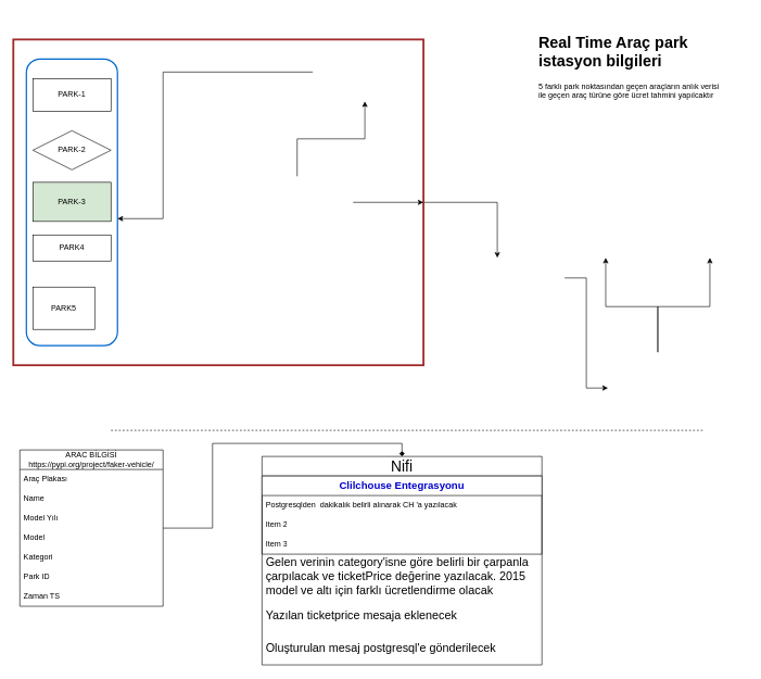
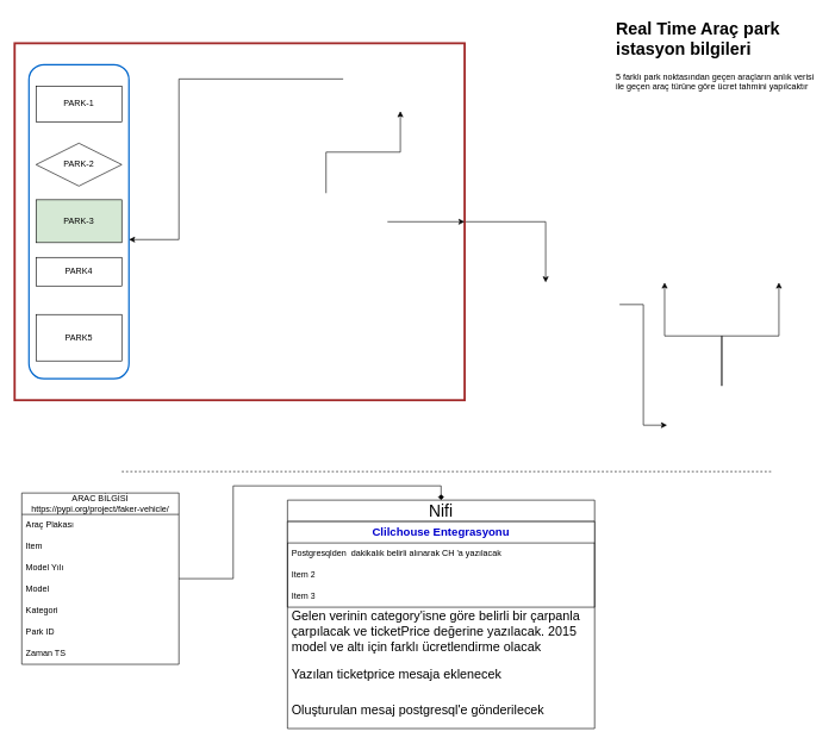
- <mxCell id="20" value="&lt;h1&gt;Real Time Araç park istasyon bilgileri&lt;/h1&gt;&lt;p&gt;5 farklı park noktasından geçen araçların anlık verisi ile geçen araç türüne göre ücret tahmini yapılcaktır&lt;/p&gt;" style="text;html=1;strokeColor=none;fillColor=none;spacing=5;spacingTop=-20;whiteSpace=wrap;overflow=hidden;rounded=0;" vertex="1" parent="1"><mxGeometry x="821.87" y="45" width="290" height="130" as="geometry" /></mxCell>
+ <mxCell id="20" value="&lt;h1&gt;Real Time Araç park istasyon bilgileri&lt;/h1&gt;&lt;p&gt;5 farklı park noktasından geçen araçların anlık verisi ile geçen araç türüne göre ücret tahmini yapılcaktır&lt;/p&gt;" style="text;html=1;strokeColor=none;fillColor=none;spacing=5;spacingTop=-20;whiteSpace=wrap;overflow=hidden;rounded=0;" vertex="1" parent="1"><mxGeometry x="856.87" y="20" width="290" height="130" as="geometry" /></mxCell>
- <mxCell id="8" value="PARK5" style="rounded=0;whiteSpace=wrap;html=1;" vertex="1" parent="1"><mxGeometry x="50" y="440" width="95" height="65" as="geometry" /></mxCell>
+ <mxCell id="8" value="PARK5" style="rounded=0;whiteSpace=wrap;html=1;" vertex="1" parent="1"><mxGeometry x="50" y="440" width="120" height="65" as="geometry" /></mxCell>
- <mxCell id="24" value="Name" style="text;strokeColor=none;fillColor=none;align=left;verticalAlign=middle;spacingLeft=4;spacingRight=4;overflow=hidden;points=[[0,0.5],[1,0.5]];portConstraint=eastwest;rotatable=0;whiteSpace=wrap;html=1;" vertex="1" parent="22"><mxGeometry y="60" width="220" height="30" as="geometry" /></mxCell>
+ <mxCell id="24" value="Item" style="text;strokeColor=none;fillColor=none;align=left;verticalAlign=middle;spacingLeft=4;spacingRight=4;overflow=hidden;points=[[0,0.5],[1,0.5]];portConstraint=eastwest;rotatable=0;whiteSpace=wrap;html=1;" vertex="1" parent="22"><mxGeometry y="60" width="220" height="30" as="geometry" /></mxCell>
